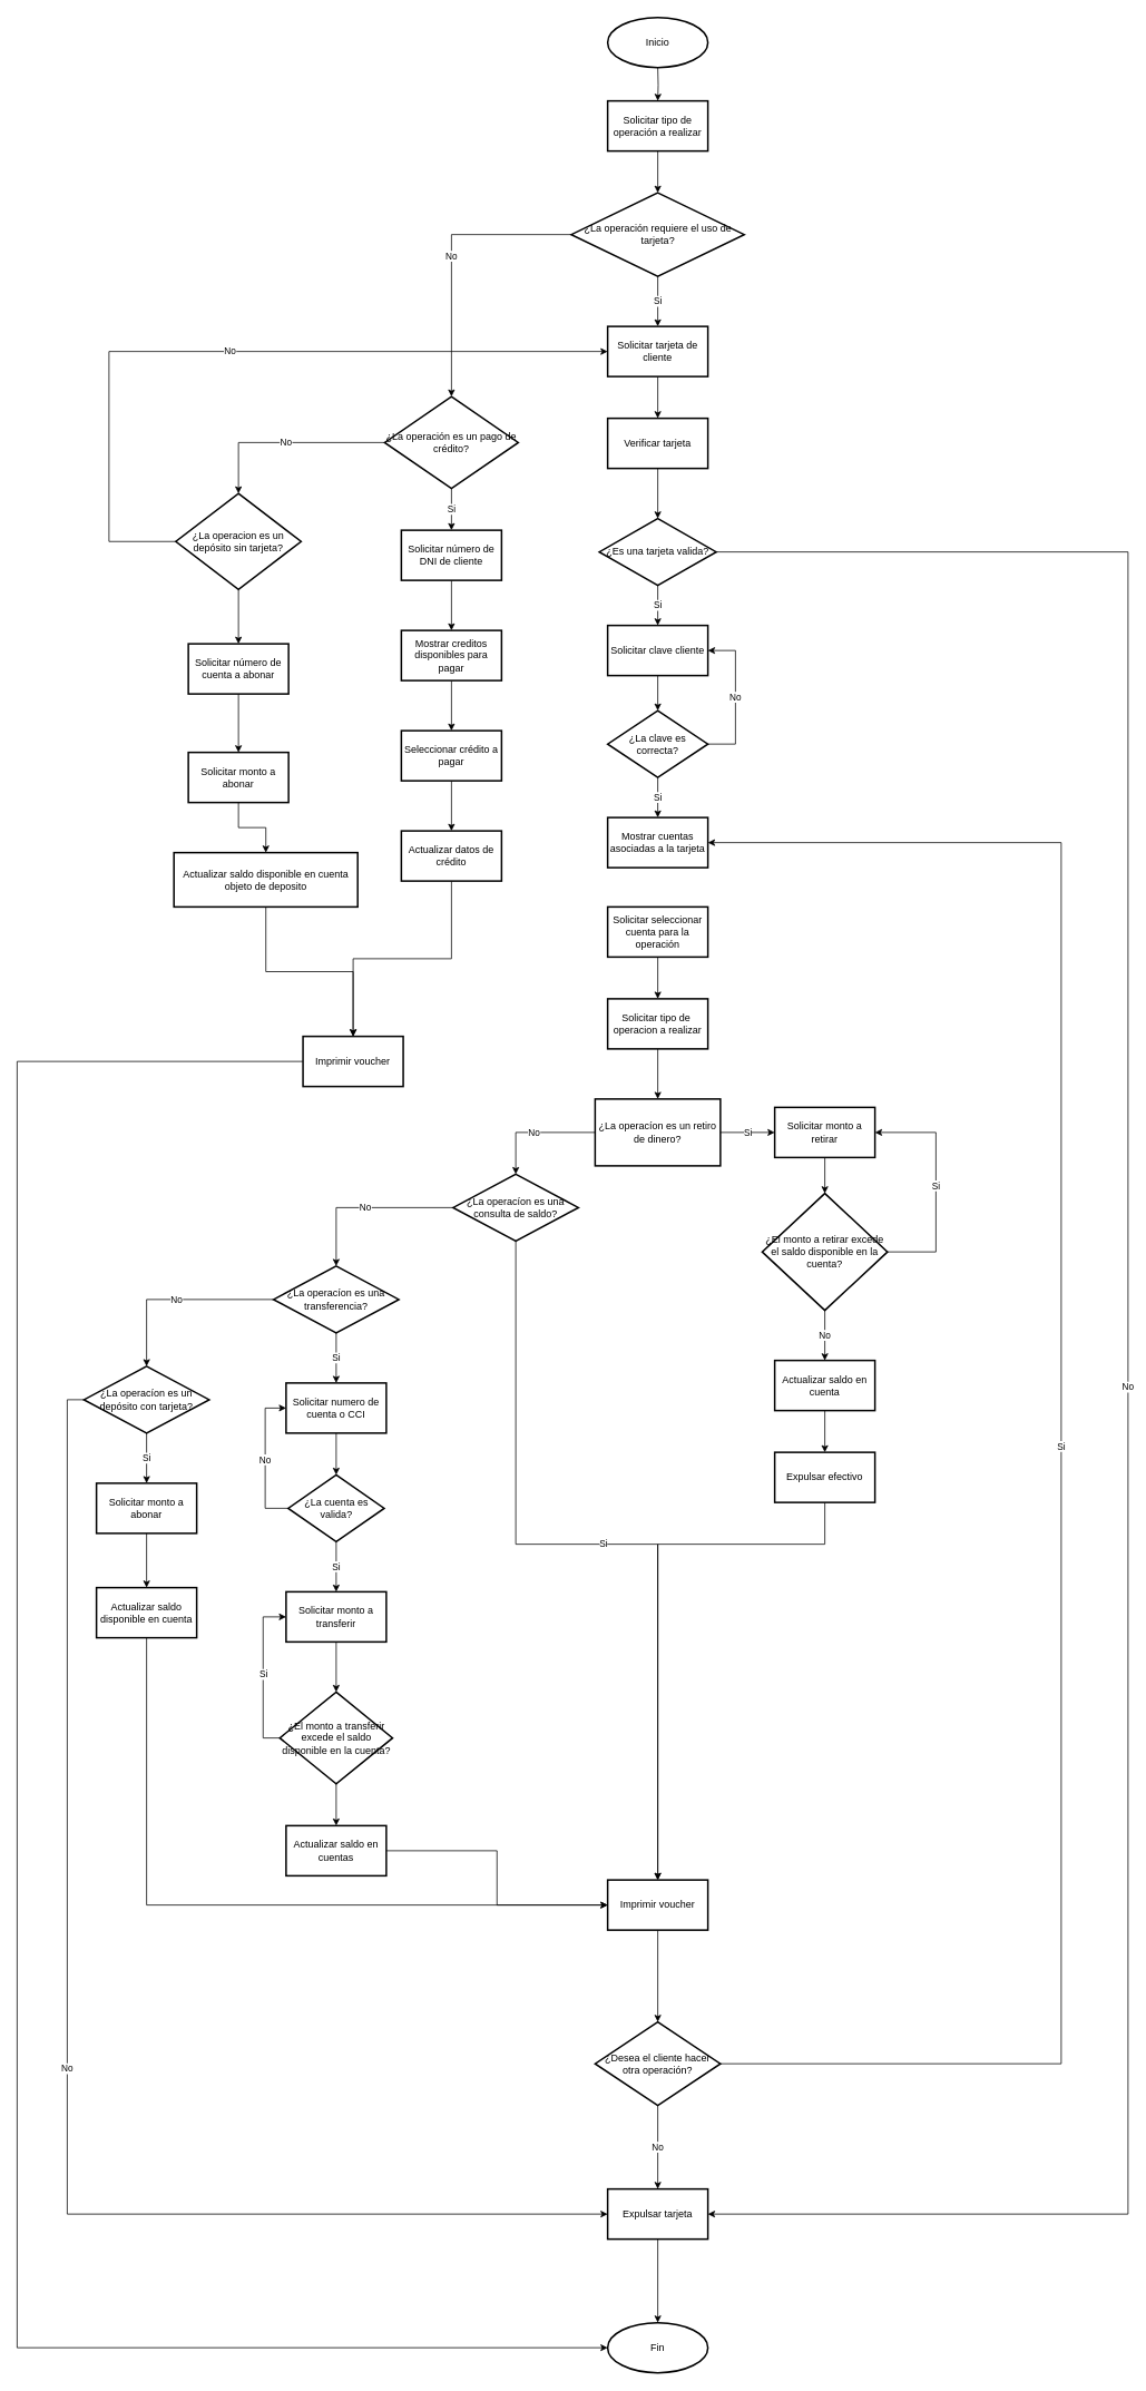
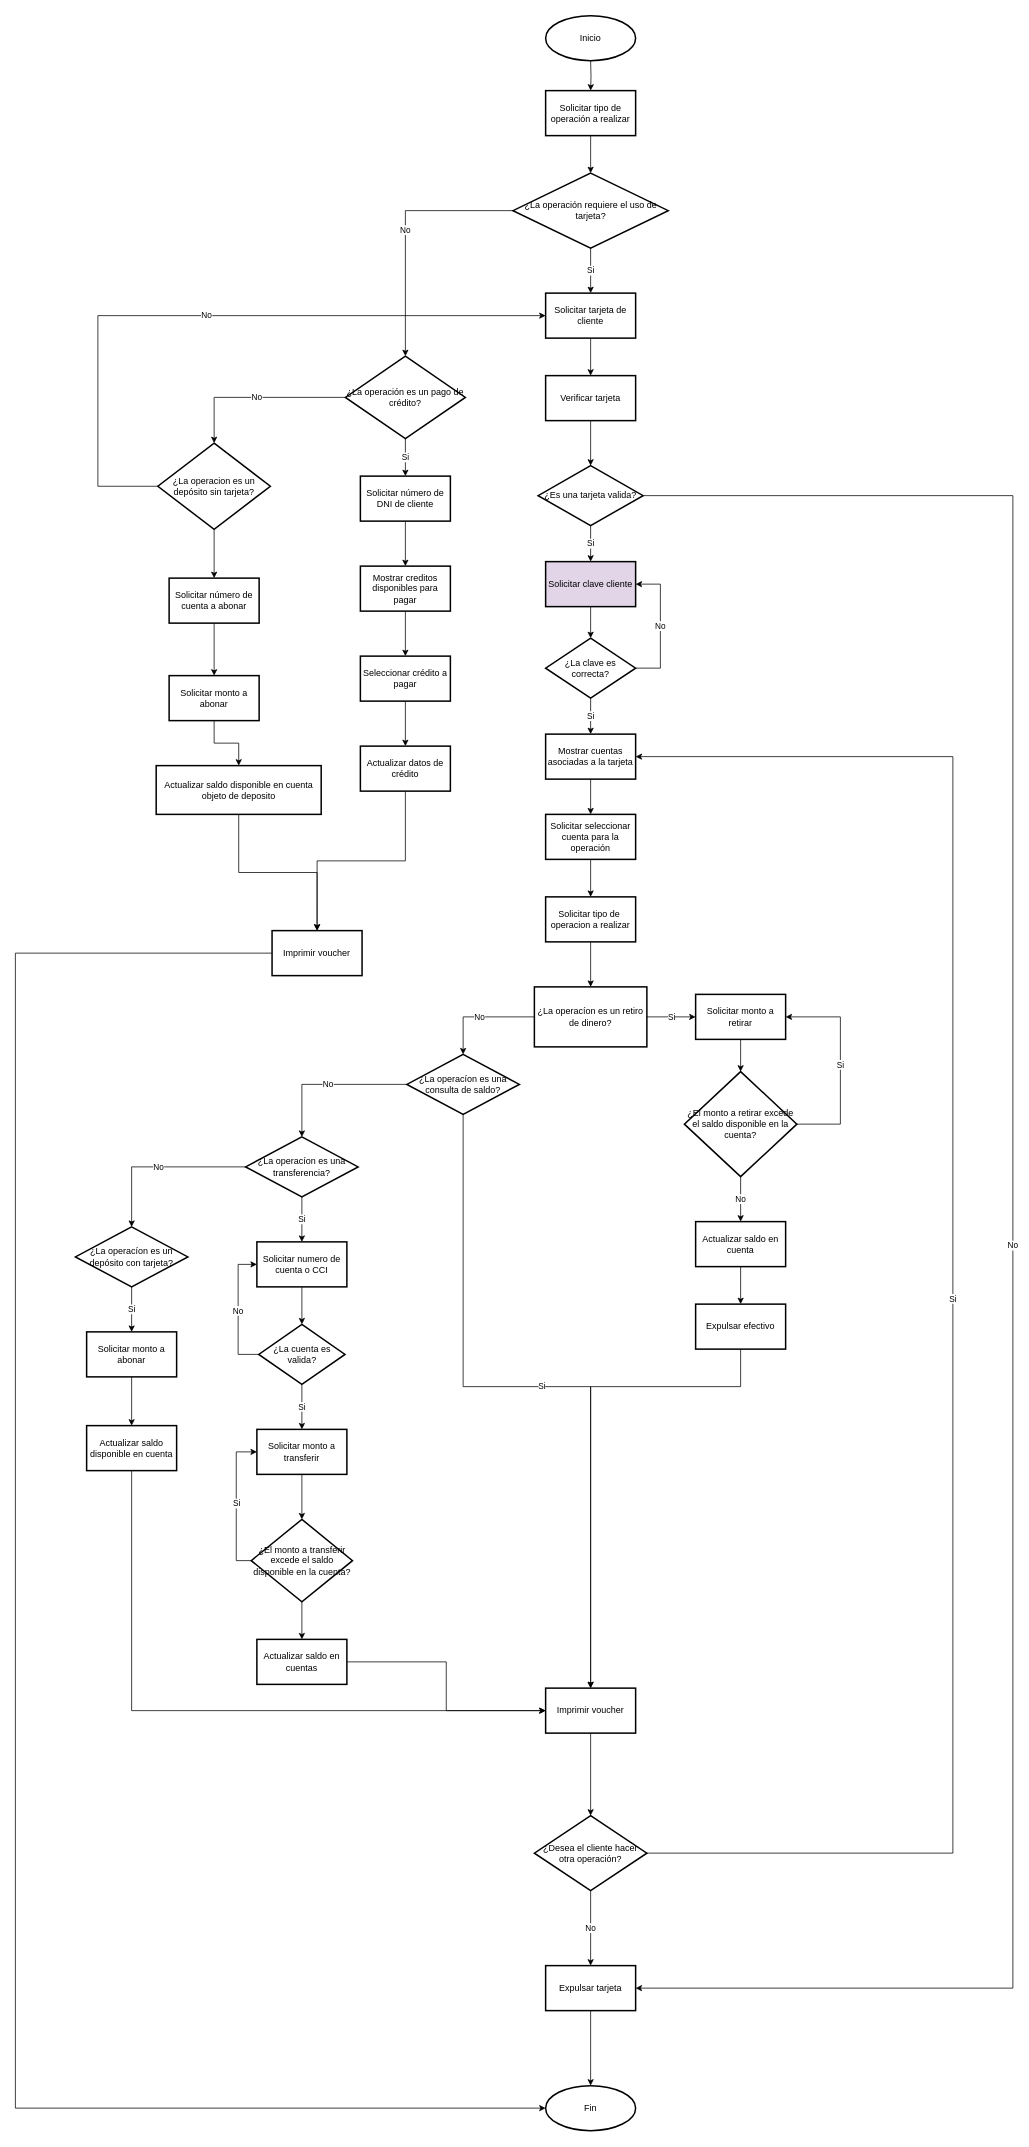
- <mxCell id="16" value="Solicitar clave cliente" style="whiteSpace=wrap;html=1;strokeWidth=2;" parent="1" vertex="1"><mxGeometry x="727" y="748" width="120" height="60" as="geometry" /></mxCell>
+ <mxCell id="16" value="Solicitar clave cliente" style="whiteSpace=wrap;html=1;strokeWidth=2;fillColor=#e1d5e7;" parent="1" vertex="1"><mxGeometry x="727" y="748" width="120" height="60" as="geometry" /></mxCell>
+ <mxCell id="20" value="" style="edgeStyle=orthogonalEdgeStyle;rounded=0;orthogonalLoop=1;jettySize=auto;html=1;" parent="1" source="21" target="23" edge="1"><mxGeometry relative="1" as="geometry" /></mxCell>
- <mxCell id="88" value="No" style="edgeStyle=orthogonalEdgeStyle;rounded=0;orthogonalLoop=1;jettySize=auto;html=1;entryX=0;entryY=0.5;entryDx=0;entryDy=0;exitX=0;exitY=0.5;exitDx=0;exitDy=0;" parent="1" source="89" target="62" edge="1"><mxGeometry relative="1" as="geometry"><mxPoint x="27" y="2640" as="targetPoint" /></mxGeometry></mxCell>
